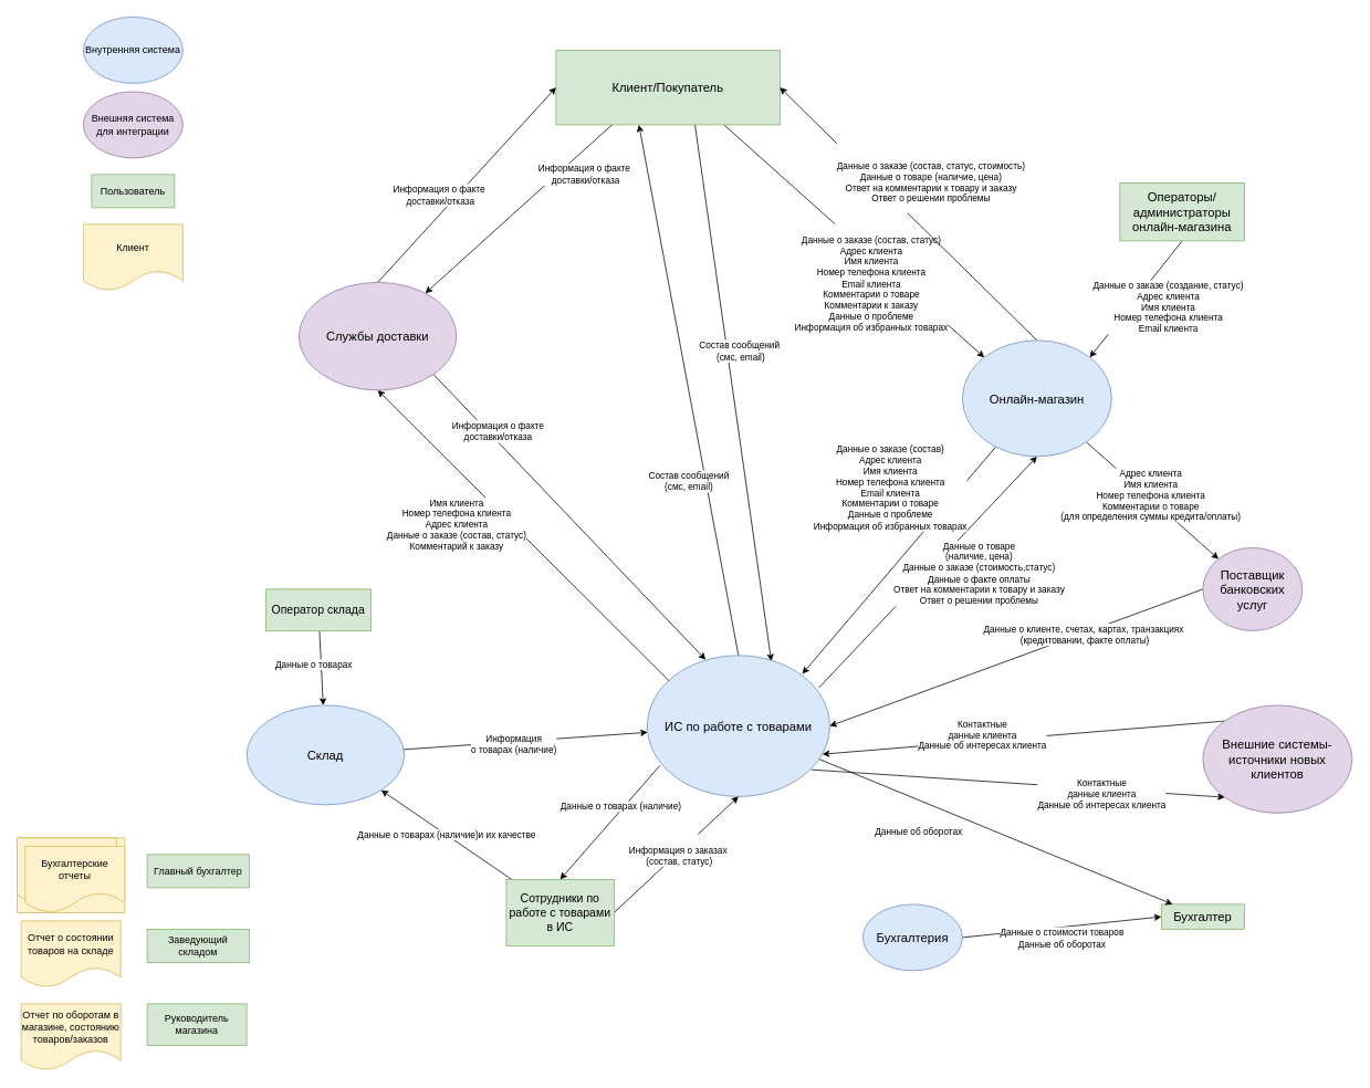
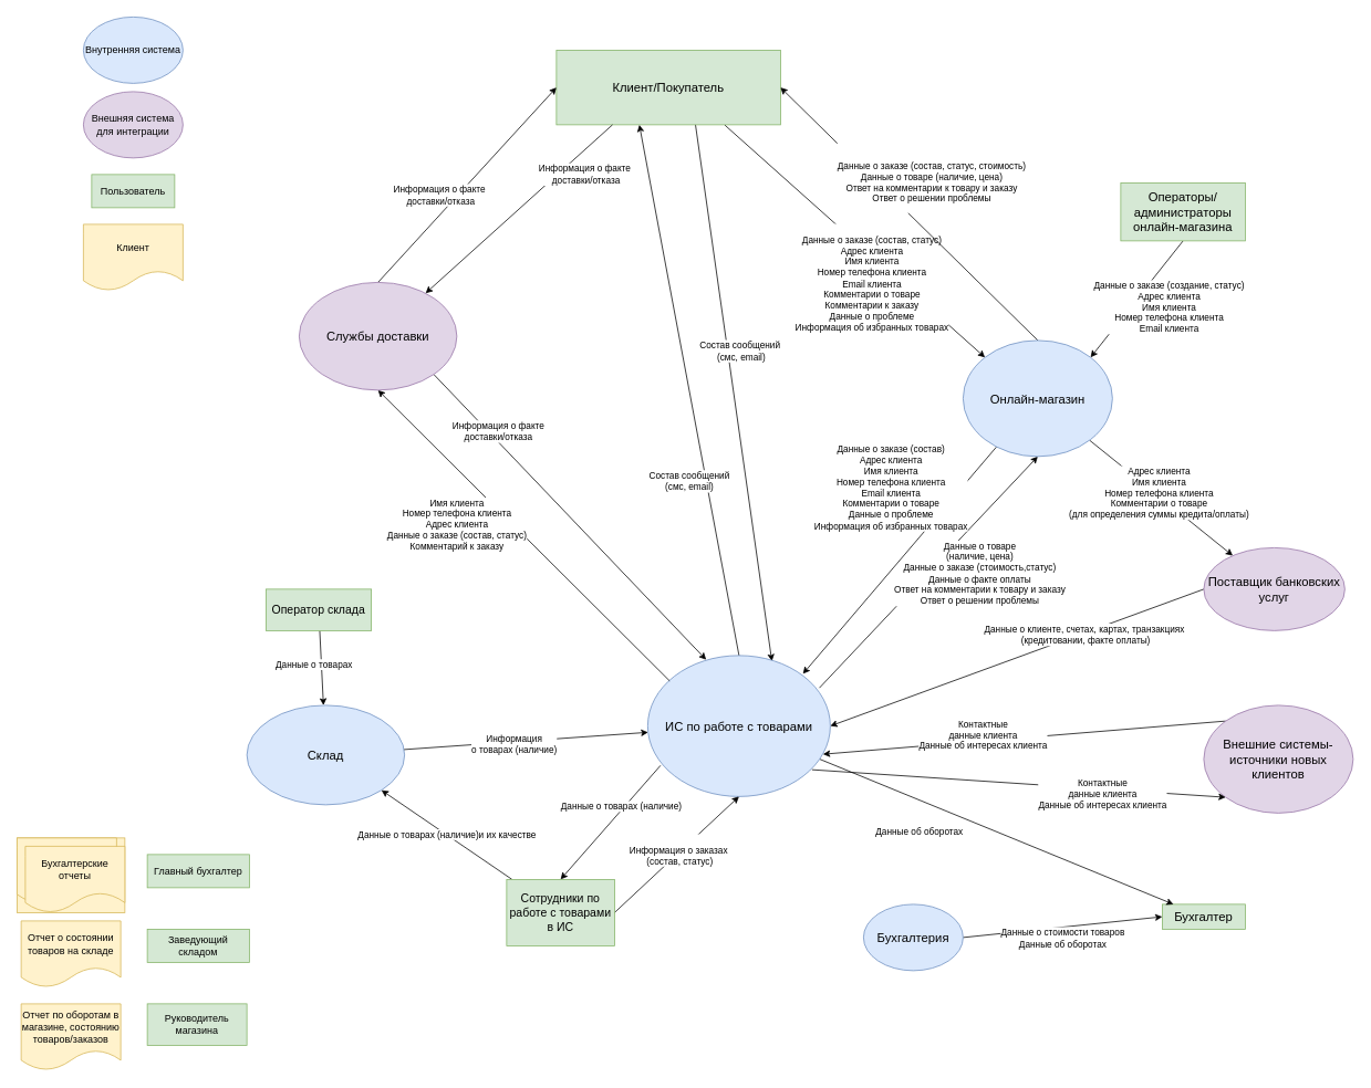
- <mxCell id="41" value="Поставщик банковских услуг" style="ellipse;whiteSpace=wrap;html=1;fillColor=#e1d5e7;strokeColor=#9673a6;fontSize=15;" vertex="1" parent="1"><mxGeometry x="1450" y="660" width="120" height="100" as="geometry" /></mxCell>
+ <mxCell id="41" value="Поставщик банковских услуг" style="ellipse;whiteSpace=wrap;html=1;fillColor=#e1d5e7;strokeColor=#9673a6;fontSize=15;" vertex="1" parent="1"><mxGeometry x="1450" y="660" width="170" height="100" as="geometry" /></mxCell>
